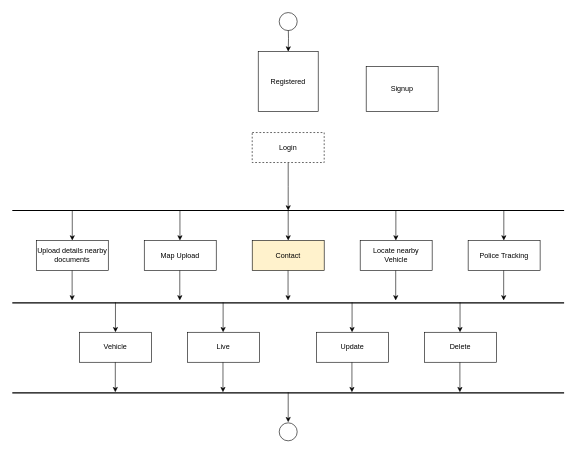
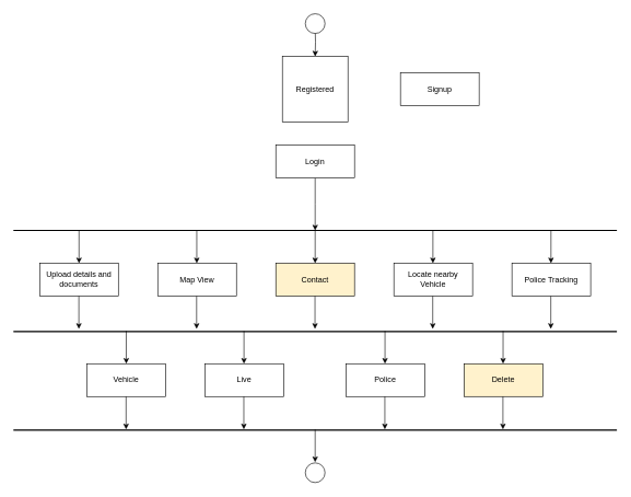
- <mxCell id="4" value="Signup" style="rounded=0;whiteSpace=wrap;html=1;" parent="1" vertex="1"><mxGeometry x="610" y="110" width="120" height="75" as="geometry" /></mxCell>
+ <mxCell id="4" value="Signup" style="rounded=0;whiteSpace=wrap;html=1;" parent="1" vertex="1"><mxGeometry x="610" y="110" width="120" height="50" as="geometry" /></mxCell>
- <mxCell id="6" value="Login" style="rounded=0;whiteSpace=wrap;html=1;dashed=1;" parent="1" vertex="1"><mxGeometry x="420" y="220" width="120" height="50" as="geometry" /></mxCell>
+ <mxCell id="6" value="Login" style="rounded=0;whiteSpace=wrap;html=1;" parent="1" vertex="1"><mxGeometry x="420" y="220" width="120" height="50" as="geometry" /></mxCell>
- <mxCell id="9" value="Upload details nearby documents" style="rounded=0;whiteSpace=wrap;html=1;" parent="1" vertex="1"><mxGeometry x="60" y="400" width="120" height="50" as="geometry" /></mxCell>
+ <mxCell id="9" value="Upload details and documents" style="rounded=0;whiteSpace=wrap;html=1;" parent="1" vertex="1"><mxGeometry x="60" y="400" width="120" height="50" as="geometry" /></mxCell>
- <mxCell id="7" value="Map Upload" style="rounded=0;whiteSpace=wrap;html=1;" parent="1" vertex="1"><mxGeometry x="240" y="400" width="120" height="50" as="geometry" /></mxCell>
+ <mxCell id="7" value="Map View" style="rounded=0;whiteSpace=wrap;html=1;" parent="1" vertex="1"><mxGeometry x="240" y="400" width="120" height="50" as="geometry" /></mxCell>
- <mxCell id="30" value="Update" style="rounded=0;whiteSpace=wrap;html=1;" vertex="1" parent="1"><mxGeometry x="527" y="553" width="120" height="50" as="geometry" /></mxCell>
+ <mxCell id="30" value="Police" style="rounded=0;whiteSpace=wrap;html=1;" vertex="1" parent="1"><mxGeometry x="527" y="553" width="120" height="50" as="geometry" /></mxCell>
- <mxCell id="29" value="Delete" style="rounded=0;whiteSpace=wrap;html=1;" vertex="1" parent="1"><mxGeometry x="707" y="553" width="120" height="50" as="geometry" /></mxCell>
+ <mxCell id="29" value="Delete" style="rounded=0;whiteSpace=wrap;html=1;fillColor=#fff2cc;" vertex="1" parent="1"><mxGeometry x="707" y="553" width="120" height="50" as="geometry" /></mxCell>
